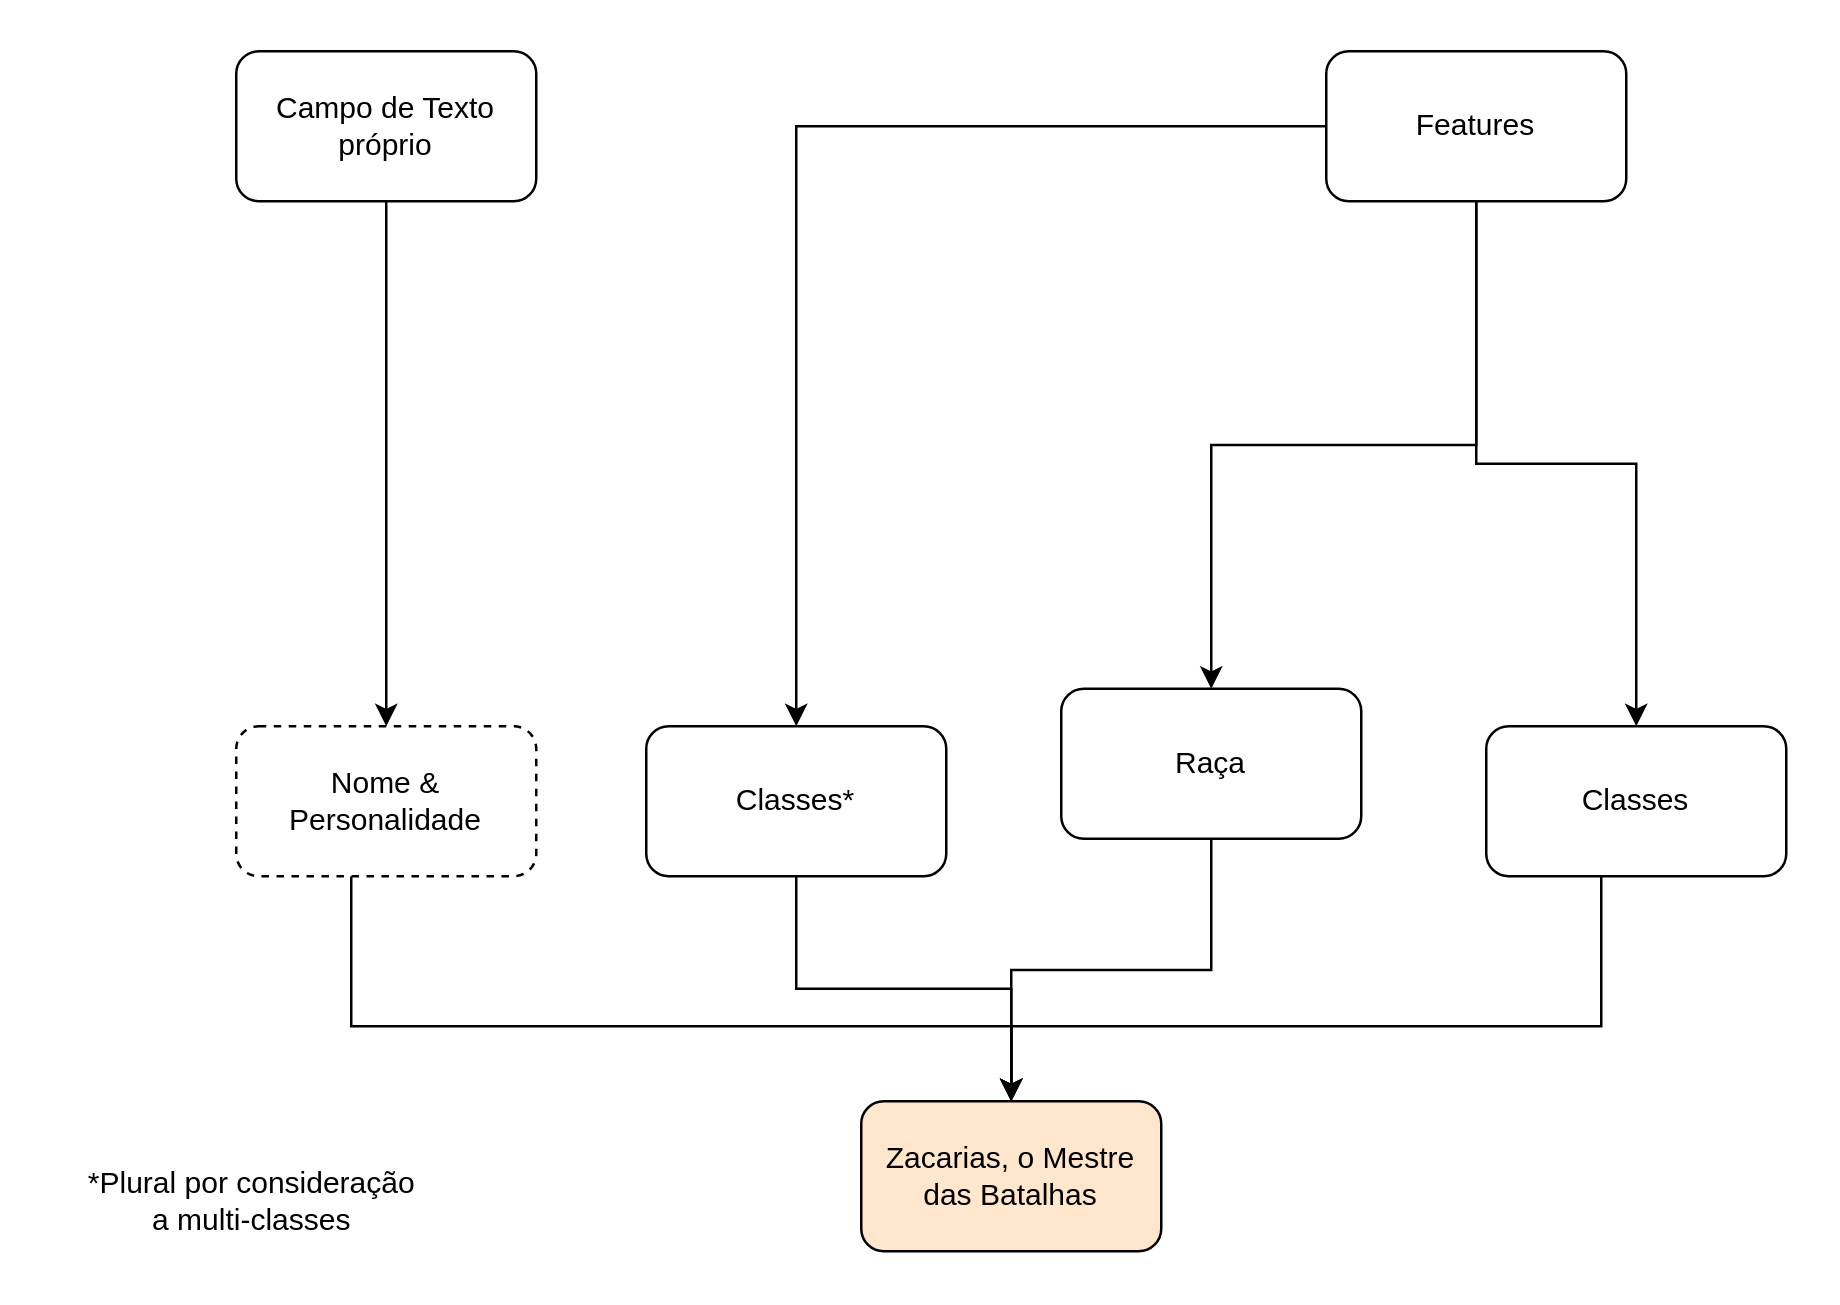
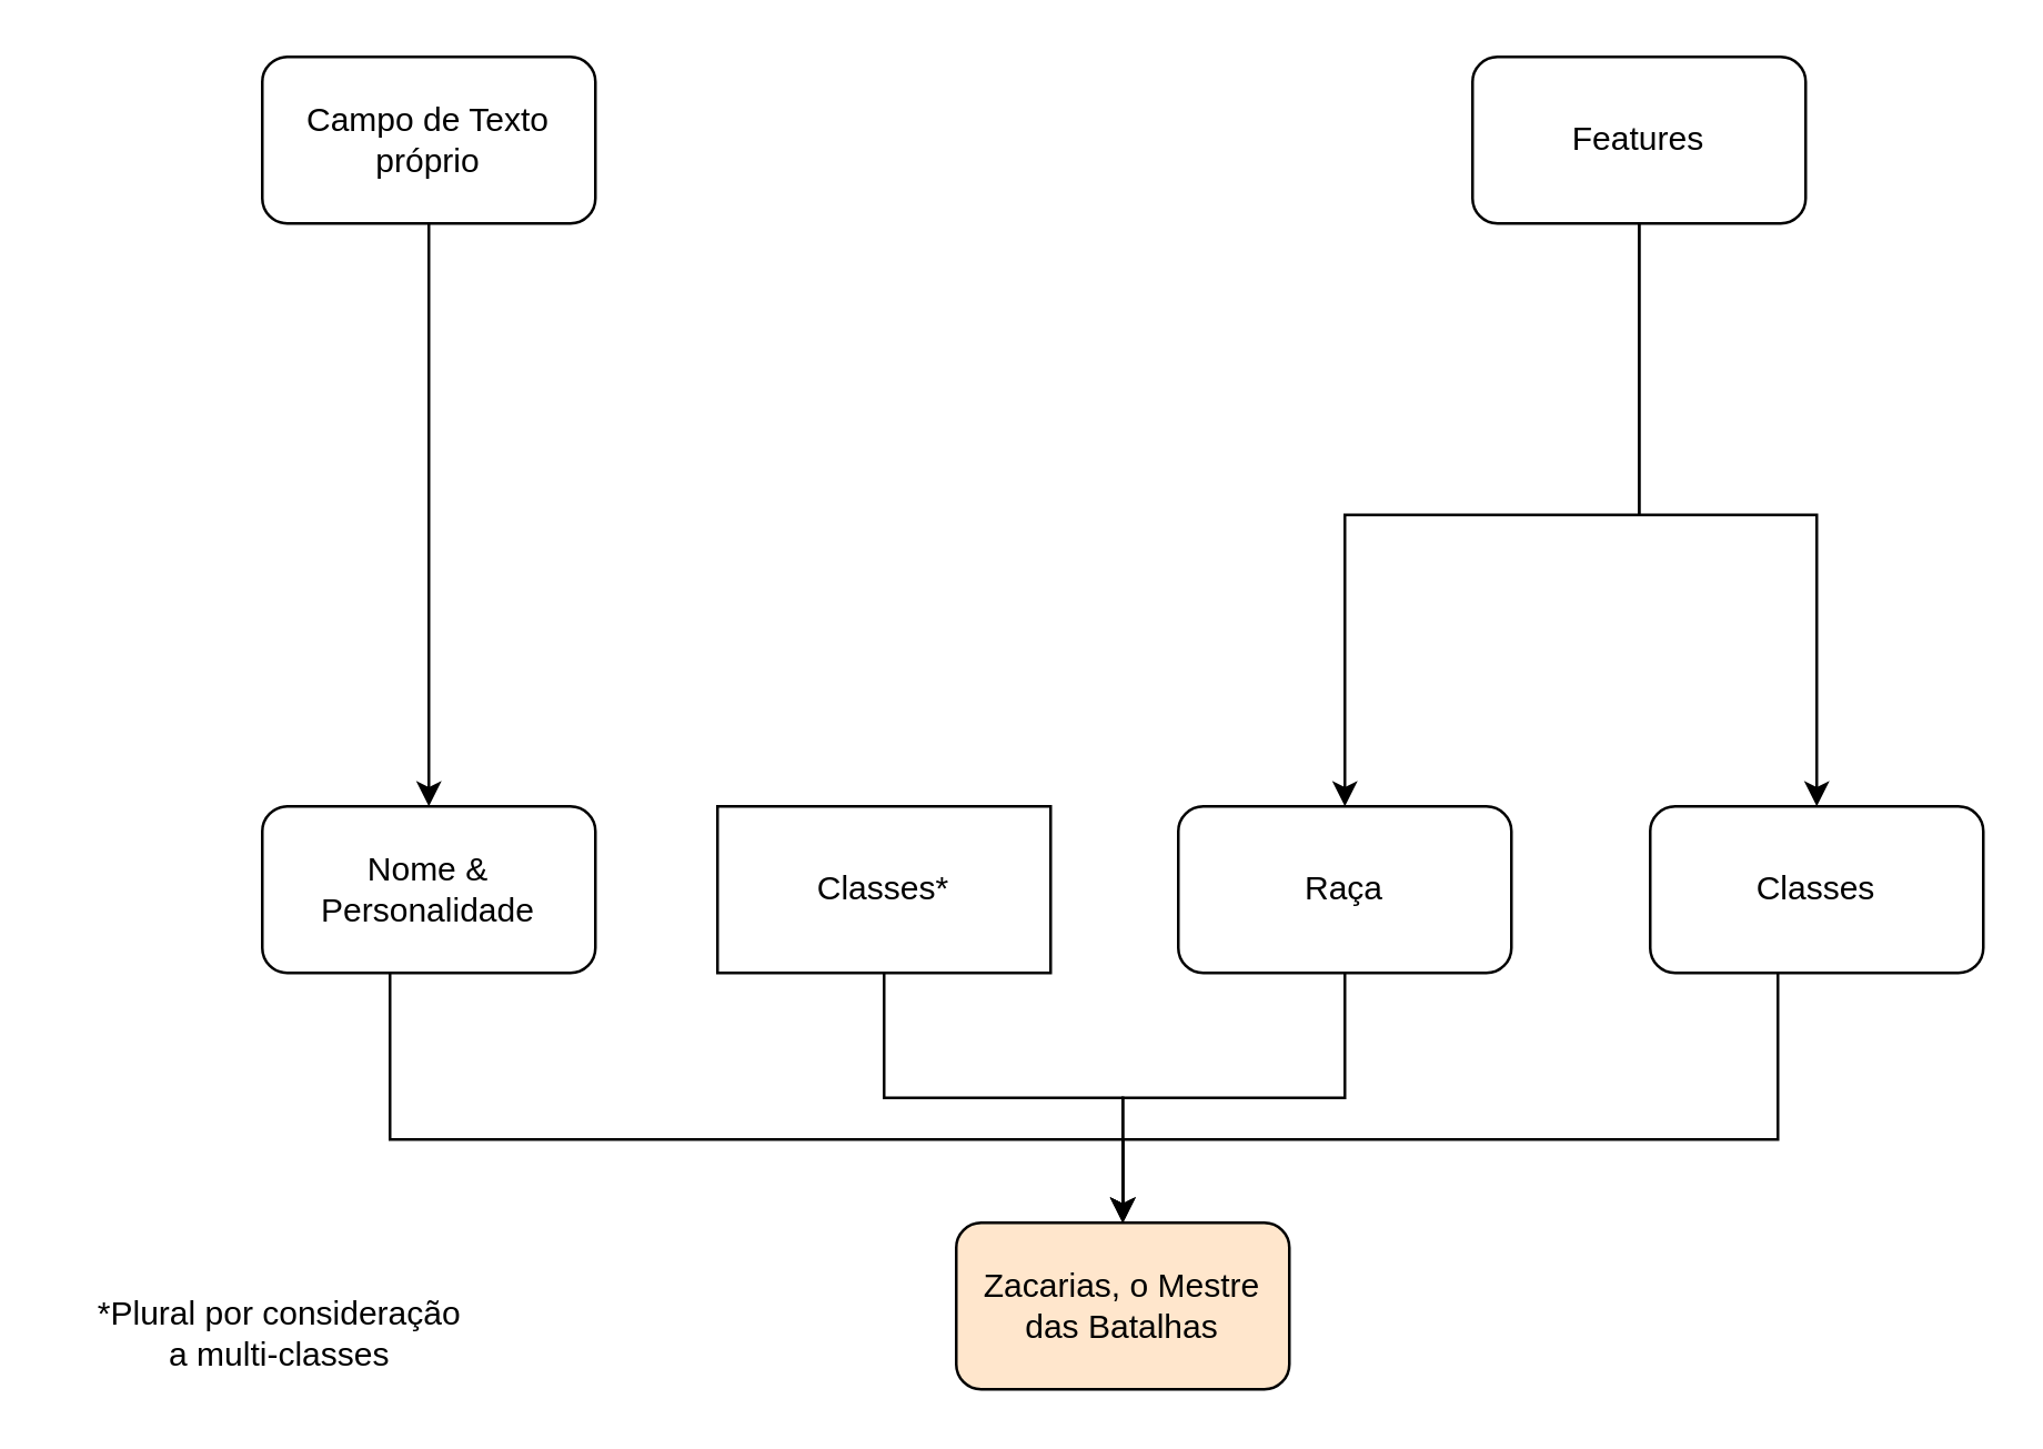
- <mxCell id="14" style="edgeStyle=orthogonalEdgeStyle;rounded=0;orthogonalLoop=1;jettySize=auto;html=1;entryX=0.5;entryY=0;entryDx=0;entryDy=0;" edge="1" parent="1" source="15" target="6"><mxGeometry relative="1" as="geometry" /></mxCell>
- <mxCell id="9" value="Raça" style="rounded=1;whiteSpace=wrap;html=1;" parent="1" vertex="1"><mxGeometry x="424" y="275" width="120" height="60" as="geometry" /></mxCell>
+ <mxCell id="9" value="Raça" style="rounded=1;whiteSpace=wrap;html=1;" parent="1" vertex="1"><mxGeometry x="424" y="290" width="120" height="60" as="geometry" /></mxCell>
- <mxCell id="4" value="&lt;div&gt;Nome &amp;amp; Personalidade&lt;/div&gt;" style="rounded=1;whiteSpace=wrap;html=1;dashed=1;" parent="1" vertex="1"><mxGeometry x="94" y="290" width="120" height="60" as="geometry" /></mxCell>
+ <mxCell id="4" value="&lt;div&gt;Nome &amp;amp; Personalidade&lt;/div&gt;" style="rounded=1;whiteSpace=wrap;html=1;" parent="1" vertex="1"><mxGeometry x="94" y="290" width="120" height="60" as="geometry" /></mxCell>
- <mxCell id="6" value="&lt;div&gt;Classes*&lt;/div&gt;" style="rounded=1;whiteSpace=wrap;html=1;" parent="1" vertex="1"><mxGeometry x="258" y="290" width="120" height="60" as="geometry" /></mxCell>
+ <mxCell id="6" value="&lt;div&gt;Classes*&lt;/div&gt;" style="whiteSpace=wrap;html=1;rounded=0;" parent="1" vertex="1"><mxGeometry x="258" y="290" width="120" height="60" as="geometry" /></mxCell>
